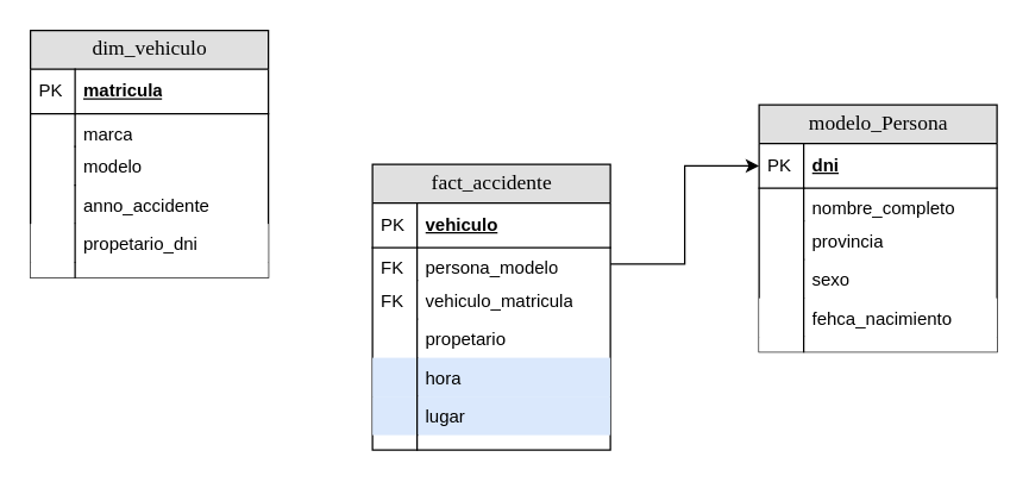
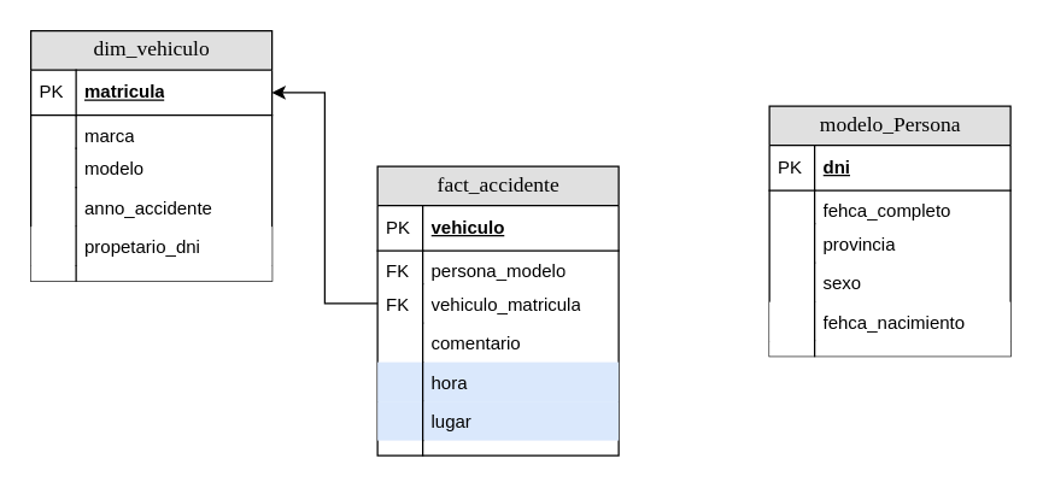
+ <mxCell id="44" style="edgeStyle=orthogonalEdgeStyle;rounded=0;orthogonalLoop=1;jettySize=auto;html=1;entryX=1;entryY=0.5;entryDx=0;entryDy=0;" edge="1" parent="1" source="7" target="31"><mxGeometry relative="1" as="geometry" /></mxCell>
- <mxCell id="20" value="nombre_completo" style="shape=partialRectangle;top=0;left=0;right=0;bottom=0;html=1;align=left;verticalAlign=top;fillColor=none;spacingLeft=34;spacingRight=4;whiteSpace=wrap;overflow=hidden;rotatable=0;points=[[0,0.5],[1,0.5]];portConstraint=eastwest;dropTarget=0;" vertex="1" parent="17"><mxGeometry y="56" width="160" height="22" as="geometry" /></mxCell>
+ <mxCell id="20" value="fehca_completo" style="shape=partialRectangle;top=0;left=0;right=0;bottom=0;html=1;align=left;verticalAlign=top;fillColor=none;spacingLeft=34;spacingRight=4;whiteSpace=wrap;overflow=hidden;rotatable=0;points=[[0,0.5],[1,0.5]];portConstraint=eastwest;dropTarget=0;" vertex="1" parent="17"><mxGeometry y="56" width="160" height="22" as="geometry" /></mxCell>
- <mxCell id="43" style="edgeStyle=orthogonalEdgeStyle;rounded=0;orthogonalLoop=1;jettySize=auto;html=1;entryX=0;entryY=0.5;entryDx=0;entryDy=0;" edge="1" parent="1" source="5" target="18"><mxGeometry relative="1" as="geometry" /></mxCell>
- <mxCell id="9" value="propetario" style="shape=partialRectangle;top=0;left=0;right=0;bottom=0;html=1;align=left;verticalAlign=top;fillColor=none;spacingLeft=34;spacingRight=4;whiteSpace=wrap;overflow=hidden;rotatable=0;points=[[0,0.5],[1,0.5]];portConstraint=eastwest;dropTarget=0;" parent="2" vertex="1"><mxGeometry y="104" width="160" height="26" as="geometry" /></mxCell>
+ <mxCell id="9" value="comentario" style="shape=partialRectangle;top=0;left=0;right=0;bottom=0;html=1;align=left;verticalAlign=top;fillColor=none;spacingLeft=34;spacingRight=4;whiteSpace=wrap;overflow=hidden;rotatable=0;points=[[0,0.5],[1,0.5]];portConstraint=eastwest;dropTarget=0;" parent="2" vertex="1"><mxGeometry y="104" width="160" height="26" as="geometry" /></mxCell>
